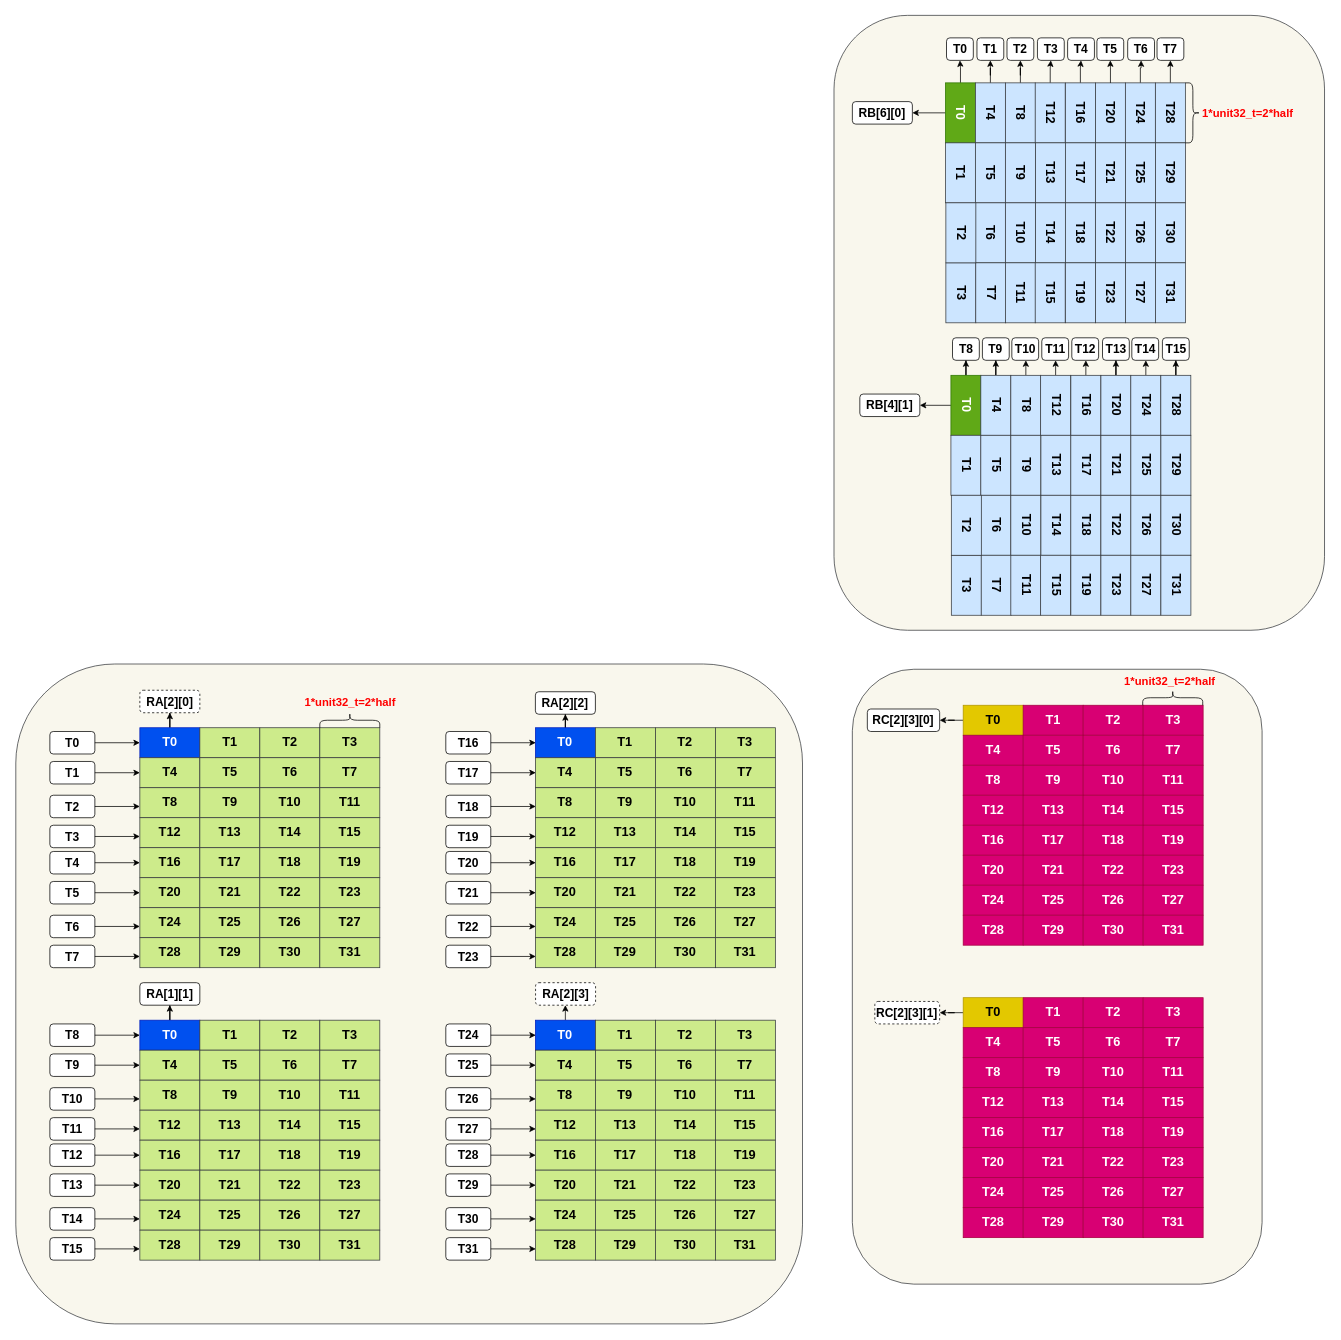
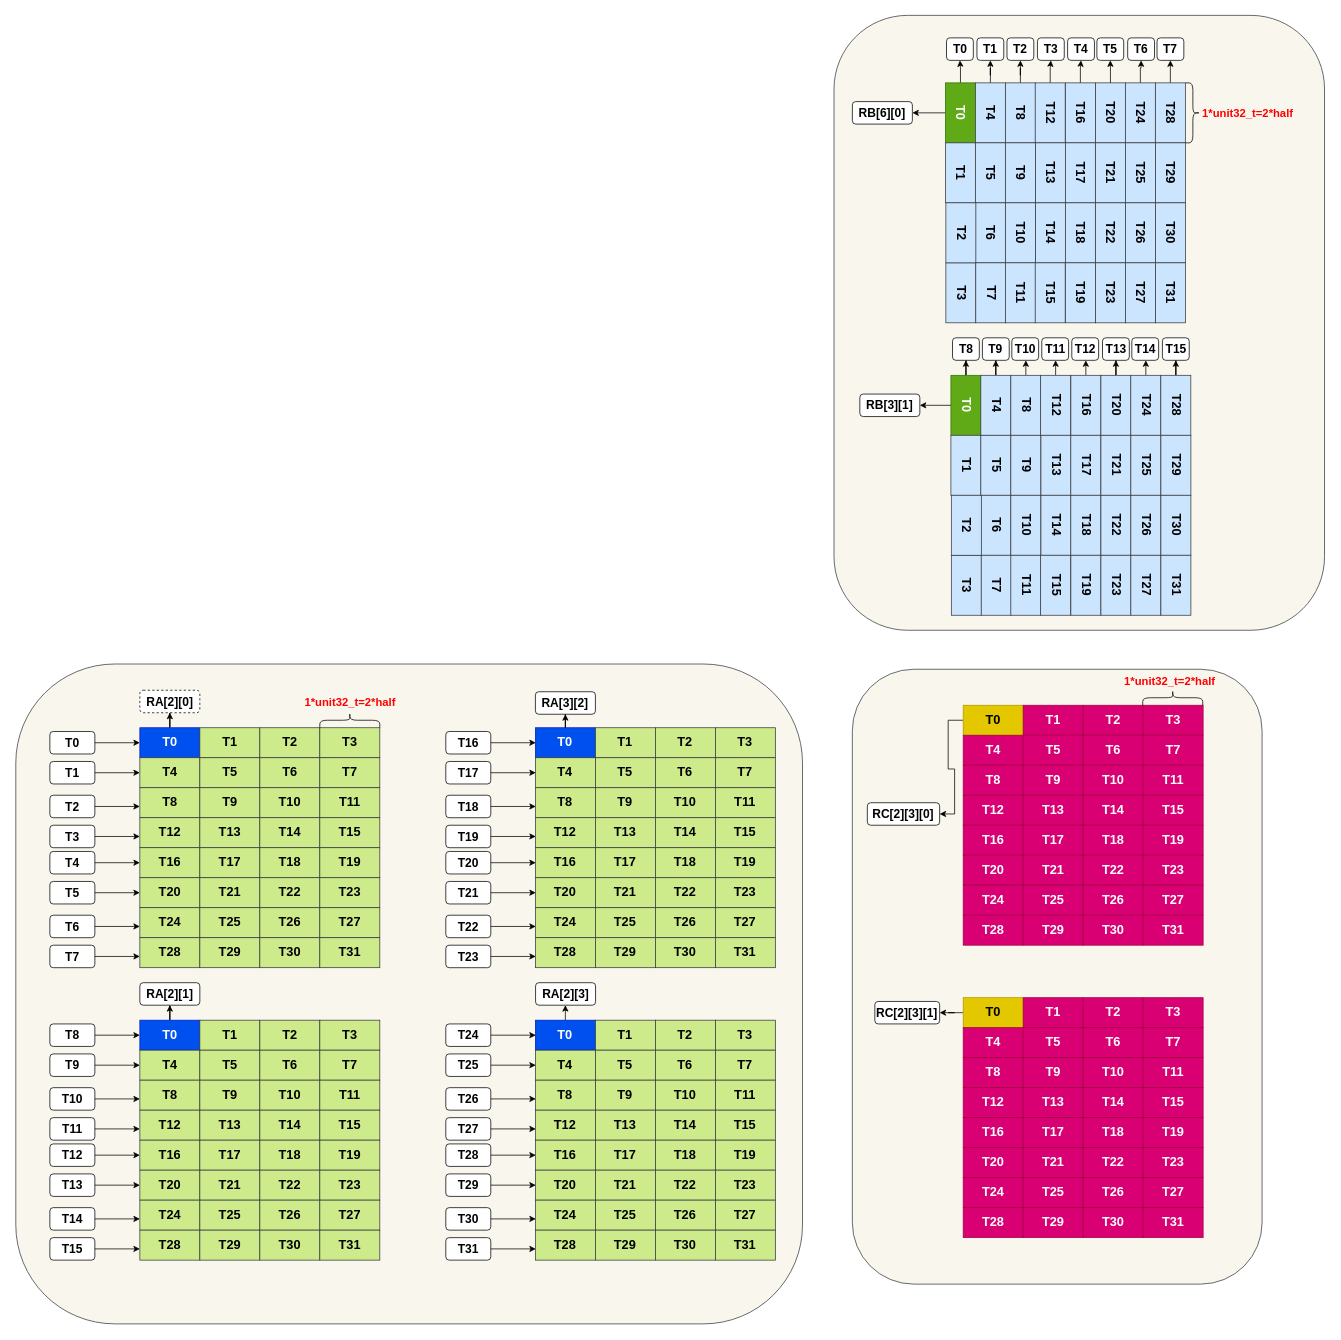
- <mxCell id="359" value="&lt;font style=&quot;font-size: 16px;&quot;&gt;&lt;b&gt;RB[4&lt;/b&gt;&lt;/font&gt;&lt;b style=&quot;font-size: 16px; background-color: initial;&quot;&gt;][1]&lt;/b&gt;" style="rounded=1;whiteSpace=wrap;html=1;" parent="1" vertex="1"><mxGeometry x="1146" y="525" width="80" height="30" as="geometry" /></mxCell>
+ <mxCell id="359" value="&lt;font style=&quot;font-size: 16px;&quot;&gt;&lt;b&gt;RB[3&lt;/b&gt;&lt;/font&gt;&lt;b style=&quot;font-size: 16px; background-color: initial;&quot;&gt;][1]&lt;/b&gt;" style="rounded=1;whiteSpace=wrap;html=1;" parent="1" vertex="1"><mxGeometry x="1146" y="525" width="80" height="30" as="geometry" /></mxCell>
- <mxCell id="354" value="&lt;font style=&quot;font-size: 16px;&quot;&gt;&lt;b&gt;RA[2][2]&lt;/b&gt;&lt;/font&gt;" style="rounded=1;whiteSpace=wrap;html=1;" parent="1" vertex="1"><mxGeometry x="713.34" y="922" width="80" height="30" as="geometry" /></mxCell>
+ <mxCell id="354" value="&lt;font style=&quot;font-size: 16px;&quot;&gt;&lt;b&gt;RA[3][2]&lt;/b&gt;&lt;/font&gt;" style="rounded=1;whiteSpace=wrap;html=1;" parent="1" vertex="1"><mxGeometry x="713.34" y="922" width="80" height="30" as="geometry" /></mxCell>
- <mxCell id="377" value="&lt;font style=&quot;font-size: 16px;&quot;&gt;&lt;b&gt;RC[2&lt;/b&gt;&lt;/font&gt;&lt;b style=&quot;font-size: 16px; background-color: initial;&quot;&gt;][3][0]&lt;/b&gt;" style="rounded=1;whiteSpace=wrap;html=1;" parent="1" vertex="1"><mxGeometry x="1156" y="945" width="96.44" height="30" as="geometry" /></mxCell>
+ <mxCell id="377" value="&lt;font style=&quot;font-size: 16px;&quot;&gt;&lt;b&gt;RC[2&lt;/b&gt;&lt;/font&gt;&lt;b style=&quot;font-size: 16px; background-color: initial;&quot;&gt;][3][0]&lt;/b&gt;" style="rounded=1;whiteSpace=wrap;html=1;" parent="1" vertex="1"><mxGeometry x="1156" y="1070" width="96.44" height="30" as="geometry" /></mxCell>
- <mxCell id="353" value="&lt;font style=&quot;font-size: 16px;&quot;&gt;&lt;b&gt;RA[1][1]&lt;/b&gt;&lt;/font&gt;" style="rounded=1;whiteSpace=wrap;html=1;" parent="1" vertex="1"><mxGeometry x="185.84" y="1310" width="80" height="30" as="geometry" /></mxCell>
+ <mxCell id="353" value="&lt;font style=&quot;font-size: 16px;&quot;&gt;&lt;b&gt;RA[2][1]&lt;/b&gt;&lt;/font&gt;" style="rounded=1;whiteSpace=wrap;html=1;" parent="1" vertex="1"><mxGeometry x="185.84" y="1310" width="80" height="30" as="geometry" /></mxCell>
- <mxCell id="355" value="&lt;font style=&quot;font-size: 16px;&quot;&gt;&lt;b&gt;RA[2][3]&lt;/b&gt;&lt;/font&gt;" style="rounded=1;whiteSpace=wrap;html=1;dashed=1;" parent="1" vertex="1"><mxGeometry x="713.57" y="1310" width="80" height="30" as="geometry" /></mxCell>
+ <mxCell id="355" value="&lt;font style=&quot;font-size: 16px;&quot;&gt;&lt;b&gt;RA[2][3]&lt;/b&gt;&lt;/font&gt;" style="rounded=1;whiteSpace=wrap;html=1;" parent="1" vertex="1"><mxGeometry x="713.57" y="1310" width="80" height="30" as="geometry" /></mxCell>
- <mxCell id="378" value="&lt;font style=&quot;font-size: 16px;&quot;&gt;&lt;b&gt;RC[2&lt;/b&gt;&lt;/font&gt;&lt;b style=&quot;font-size: 16px; background-color: initial;&quot;&gt;][3][1]&lt;/b&gt;" style="rounded=1;whiteSpace=wrap;html=1;dashed=1;" parent="1" vertex="1"><mxGeometry x="1166" y="1335" width="86.44" height="30" as="geometry" /></mxCell>
+ <mxCell id="378" value="&lt;font style=&quot;font-size: 16px;&quot;&gt;&lt;b&gt;RC[2&lt;/b&gt;&lt;/font&gt;&lt;b style=&quot;font-size: 16px; background-color: initial;&quot;&gt;][3][1]&lt;/b&gt;" style="rounded=1;whiteSpace=wrap;html=1;" parent="1" vertex="1"><mxGeometry x="1166" y="1335" width="86.44" height="30" as="geometry" /></mxCell>
